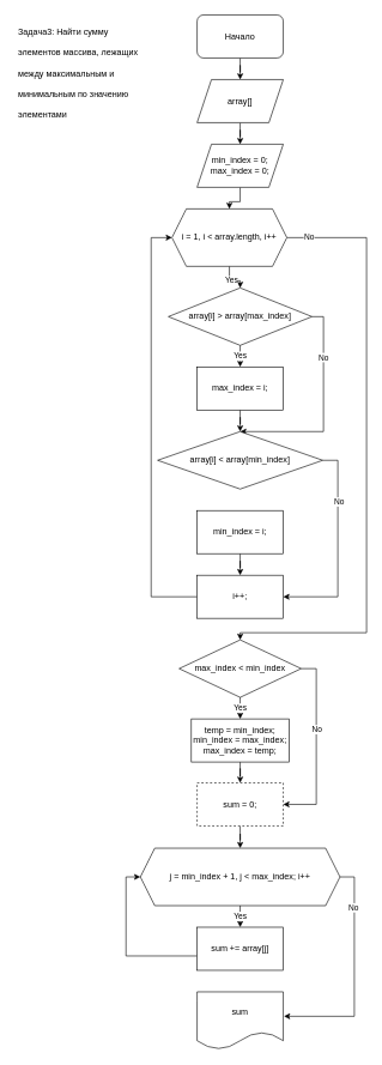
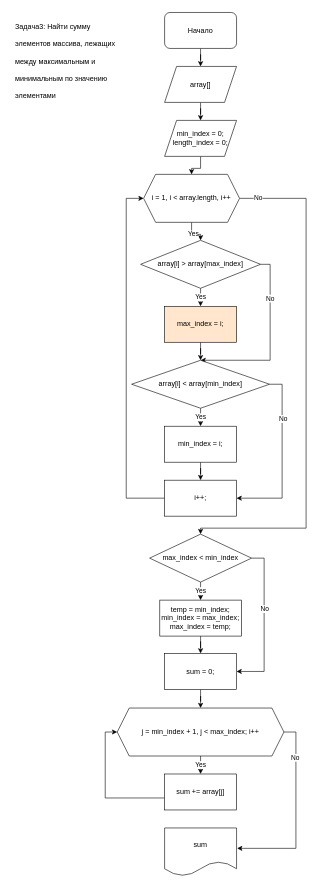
- <mxCell id="7" value="min_index = 0;&lt;br&gt;max_index = 0;" style="shape=parallelogram;perimeter=parallelogramPerimeter;whiteSpace=wrap;html=1;fixedSize=1;" parent="1" vertex="1"><mxGeometry x="274" y="200" width="120" height="60" as="geometry" /></mxCell>
+ <mxCell id="7" value="min_index = 0;&lt;br&gt;length_index = 0;" style="shape=parallelogram;perimeter=parallelogramPerimeter;whiteSpace=wrap;html=1;fixedSize=1;" parent="1" vertex="1"><mxGeometry x="274" y="200" width="120" height="60" as="geometry" /></mxCell>
- <mxCell id="17" value="max_index = i;" style="rounded=0;whiteSpace=wrap;html=1;" parent="1" vertex="1"><mxGeometry x="274" y="510" width="120" height="60" as="geometry" /></mxCell>
+ <mxCell id="17" value="max_index = i;" style="rounded=0;whiteSpace=wrap;html=1;fillColor=#ffe6cc;" parent="1" vertex="1"><mxGeometry x="274" y="510" width="120" height="60" as="geometry" /></mxCell>
+ <mxCell id="18" value="Yes" style="edgeStyle=orthogonalEdgeStyle;rounded=0;orthogonalLoop=1;jettySize=auto;html=1;" parent="1" source="21" target="23" edge="1"><mxGeometry relative="1" as="geometry" /></mxCell>
- <mxCell id="38" value="sum = 0;" style="rounded=0;whiteSpace=wrap;html=1;dashed=1;" parent="1" vertex="1"><mxGeometry x="274" y="1089" width="120" height="60" as="geometry" /></mxCell>
+ <mxCell id="38" value="sum = 0;" style="rounded=0;whiteSpace=wrap;html=1;" parent="1" vertex="1"><mxGeometry x="274" y="1089" width="120" height="60" as="geometry" /></mxCell>
